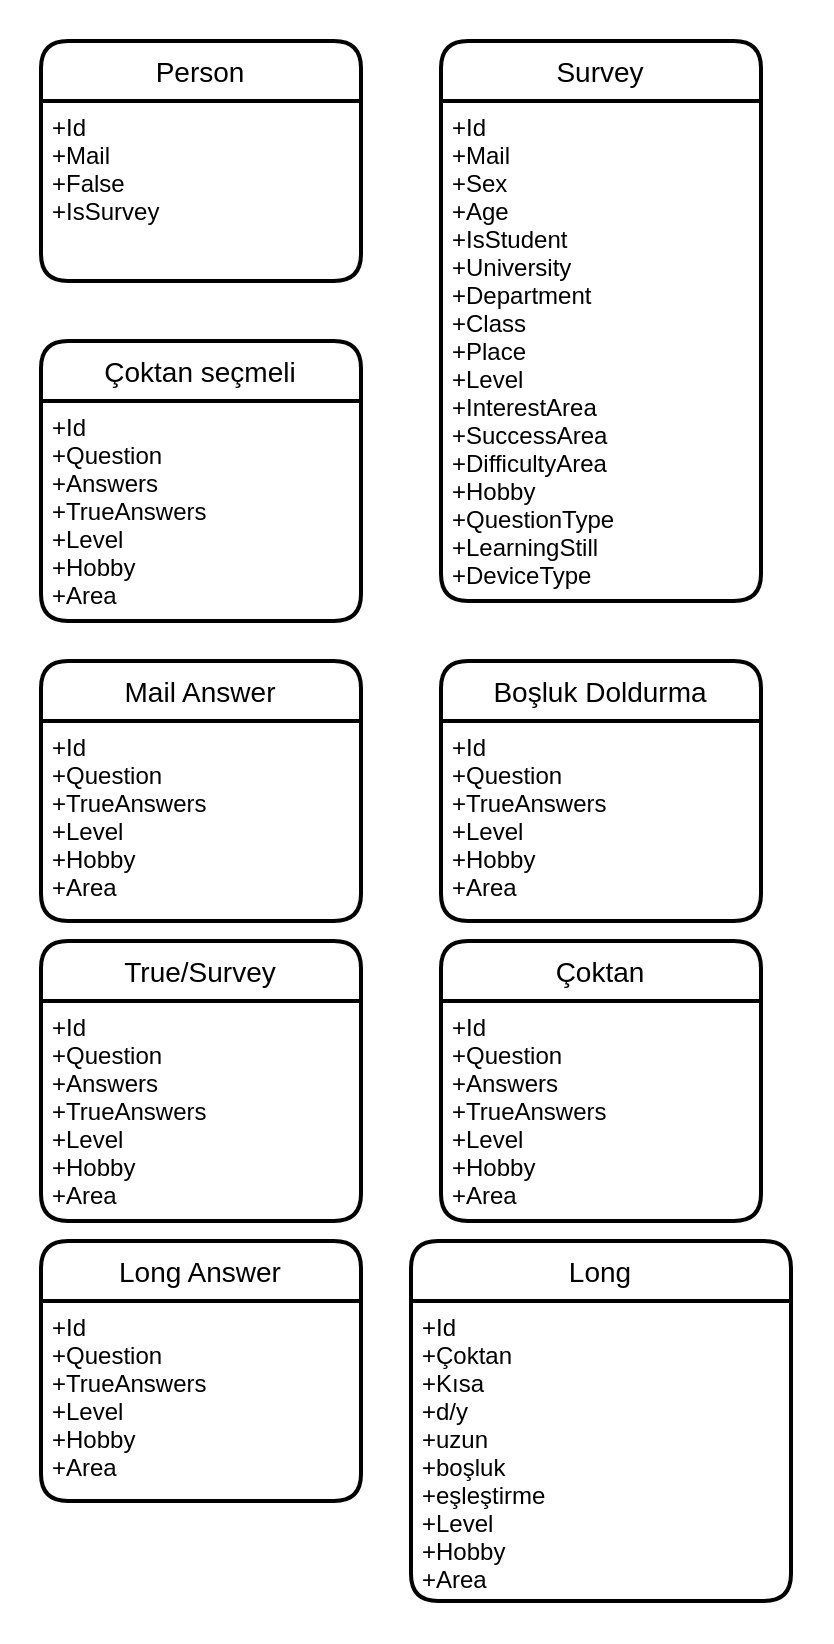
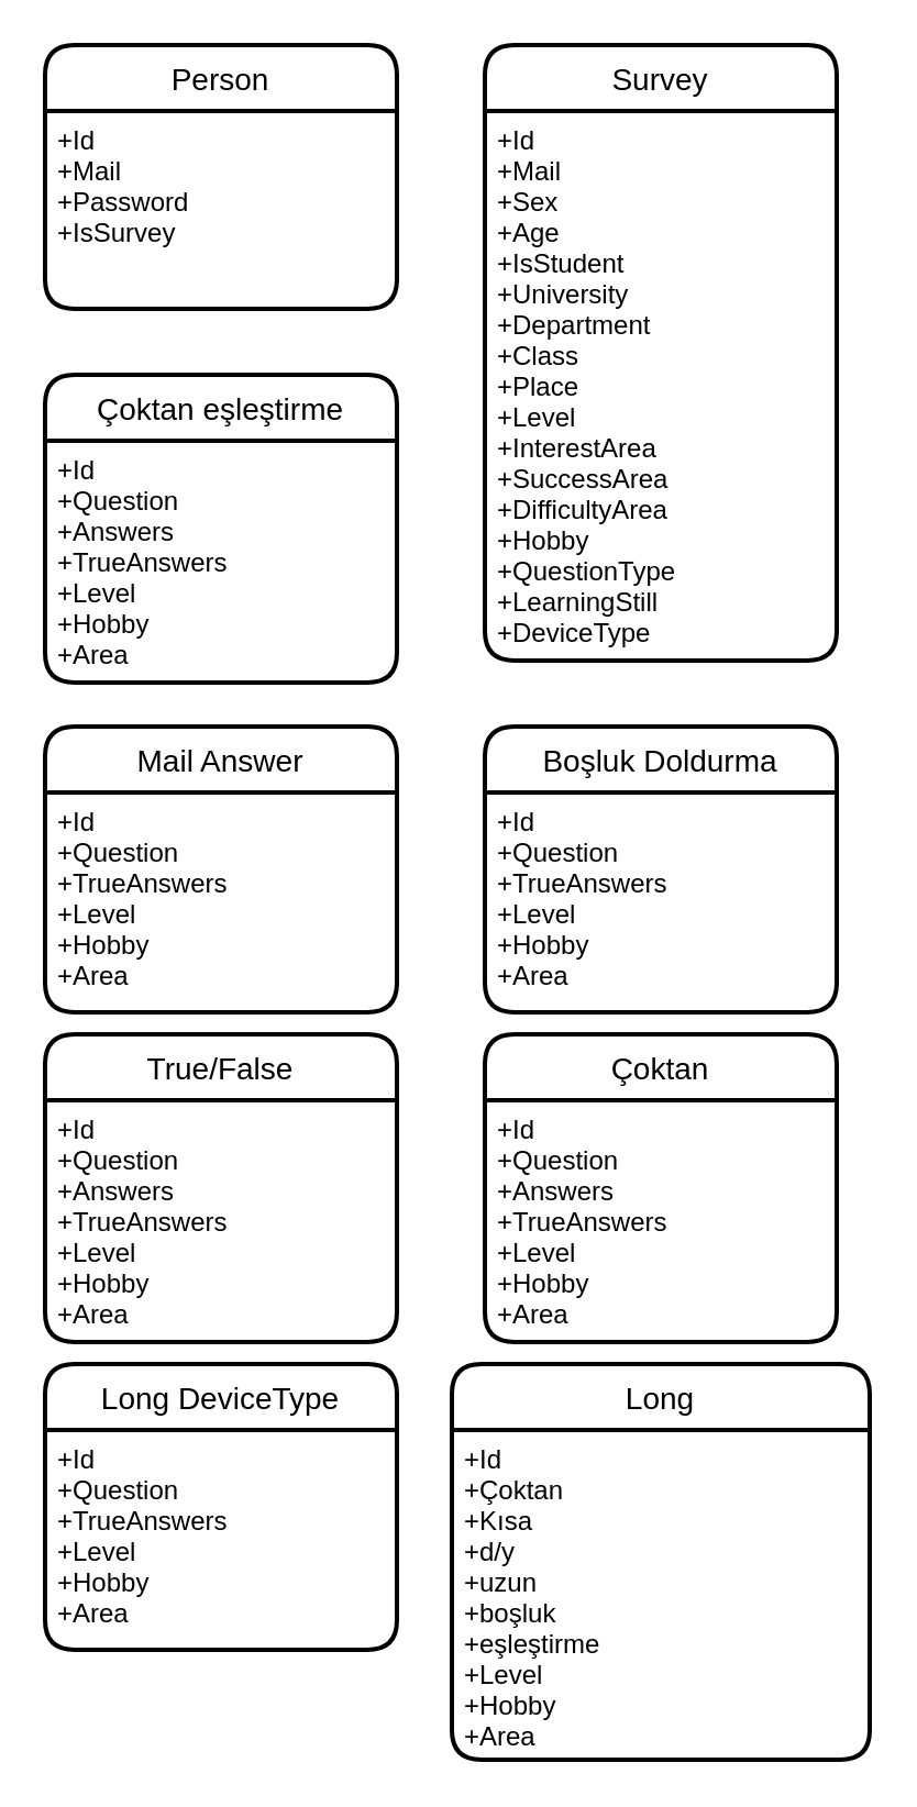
- <mxCell id="3" value="+Id&#10;+Mail&#10;+False&#10;+IsSurvey" style="align=left;strokeColor=none;fillColor=none;spacingLeft=4;fontSize=12;verticalAlign=top;resizable=0;rotatable=0;part=1;" parent="2" vertex="1"><mxGeometry y="30" width="160" height="90" as="geometry" /></mxCell>
+ <mxCell id="3" value="+Id&#10;+Mail&#10;+Password&#10;+IsSurvey" style="align=left;strokeColor=none;fillColor=none;spacingLeft=4;fontSize=12;verticalAlign=top;resizable=0;rotatable=0;part=1;" parent="2" vertex="1"><mxGeometry y="30" width="160" height="90" as="geometry" /></mxCell>
- <mxCell id="6" value="Çoktan seçmeli" style="swimlane;childLayout=stackLayout;horizontal=1;startSize=30;horizontalStack=0;rounded=1;fontSize=14;fontStyle=0;strokeWidth=2;resizeParent=0;resizeLast=1;shadow=0;dashed=0;align=center;" parent="1" vertex="1"><mxGeometry x="20" y="170" width="160" height="140" as="geometry" /></mxCell>
+ <mxCell id="6" value="Çoktan eşleştirme" style="swimlane;childLayout=stackLayout;horizontal=1;startSize=30;horizontalStack=0;rounded=1;fontSize=14;fontStyle=0;strokeWidth=2;resizeParent=0;resizeLast=1;shadow=0;dashed=0;align=center;" parent="1" vertex="1"><mxGeometry x="20" y="170" width="160" height="140" as="geometry" /></mxCell>
- <mxCell id="10" value="True/Survey" style="swimlane;childLayout=stackLayout;horizontal=1;startSize=30;horizontalStack=0;rounded=1;fontSize=14;fontStyle=0;strokeWidth=2;resizeParent=0;resizeLast=1;shadow=0;dashed=0;align=center;" parent="1" vertex="1"><mxGeometry x="20" y="470" width="160" height="140" as="geometry" /></mxCell>
+ <mxCell id="10" value="True/False" style="swimlane;childLayout=stackLayout;horizontal=1;startSize=30;horizontalStack=0;rounded=1;fontSize=14;fontStyle=0;strokeWidth=2;resizeParent=0;resizeLast=1;shadow=0;dashed=0;align=center;" parent="1" vertex="1"><mxGeometry x="20" y="470" width="160" height="140" as="geometry" /></mxCell>
- <mxCell id="12" value="Long Answer" style="swimlane;childLayout=stackLayout;horizontal=1;startSize=30;horizontalStack=0;rounded=1;fontSize=14;fontStyle=0;strokeWidth=2;resizeParent=0;resizeLast=1;shadow=0;dashed=0;align=center;" parent="1" vertex="1"><mxGeometry x="20" y="620" width="160" height="130" as="geometry" /></mxCell>
+ <mxCell id="12" value="Long DeviceType" style="swimlane;childLayout=stackLayout;horizontal=1;startSize=30;horizontalStack=0;rounded=1;fontSize=14;fontStyle=0;strokeWidth=2;resizeParent=0;resizeLast=1;shadow=0;dashed=0;align=center;" parent="1" vertex="1"><mxGeometry x="20" y="620" width="160" height="130" as="geometry" /></mxCell>
